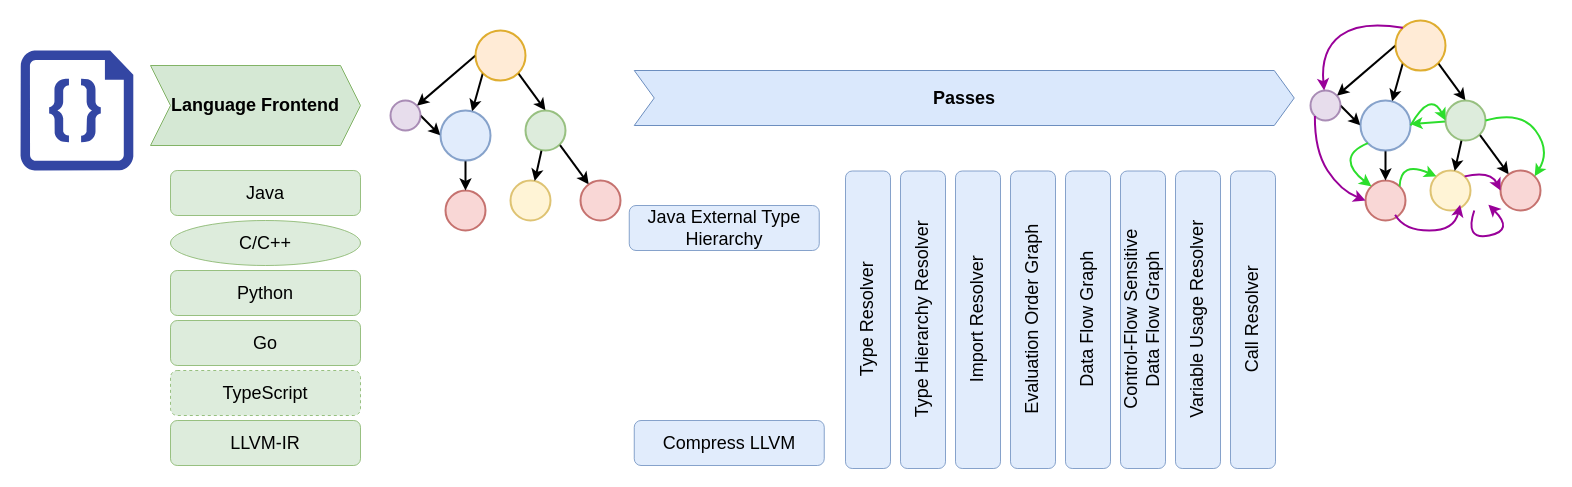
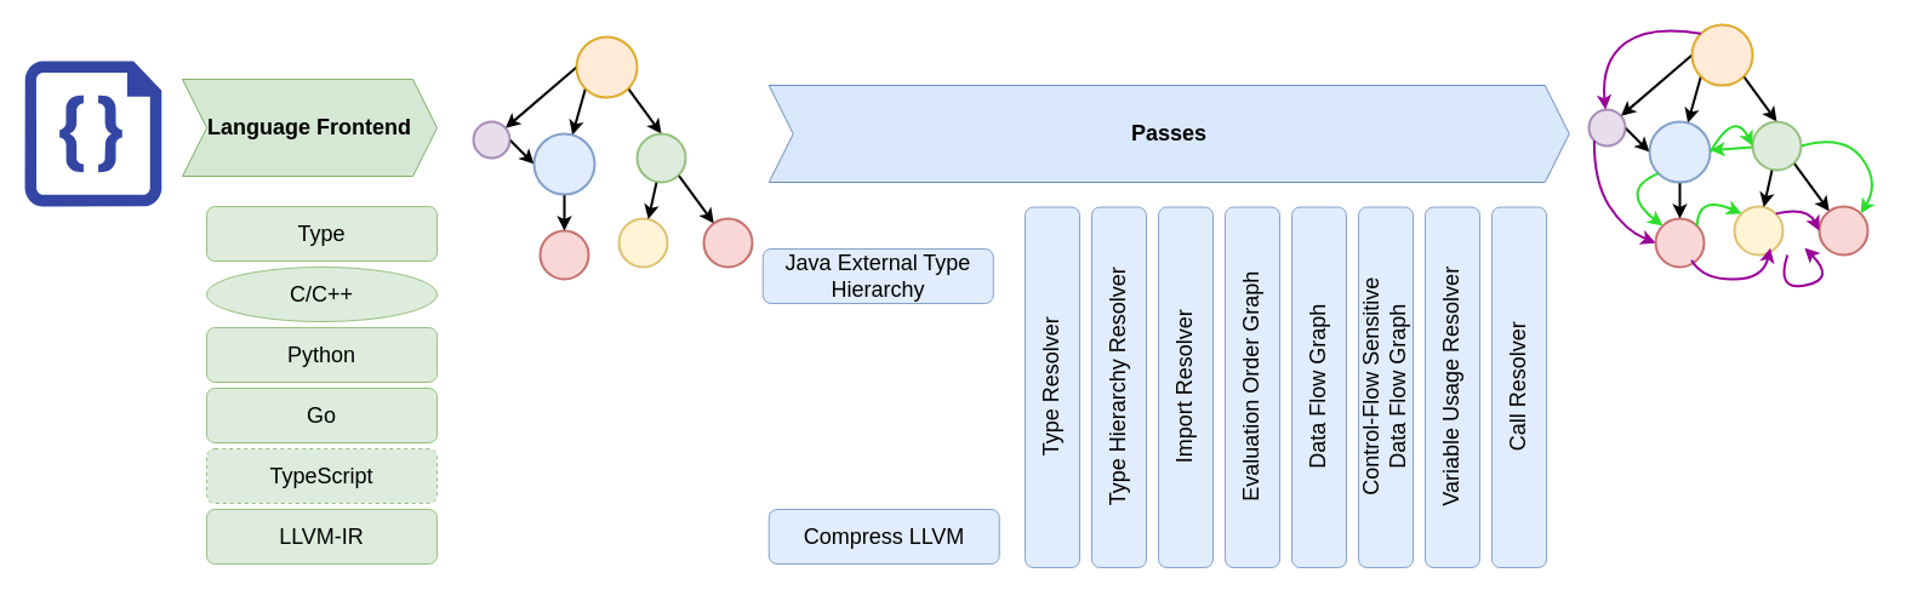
- <mxCell id="3" value="&lt;font style=&quot;font-size: 18px;&quot;&gt;&lt;b&gt;Passes&lt;/b&gt;&lt;/font&gt;" style="shape=step;perimeter=stepPerimeter;whiteSpace=wrap;html=1;fixedSize=1;fillColor=#dae8fc;strokeColor=#6c8ebf;" parent="1" vertex="1"><mxGeometry x="633.75" y="70" width="660" height="55" as="geometry" /></mxCell>
+ <mxCell id="3" value="&lt;font style=&quot;font-size: 18px;&quot;&gt;&lt;b&gt;Passes&lt;/b&gt;&lt;/font&gt;" style="shape=step;perimeter=stepPerimeter;whiteSpace=wrap;html=1;fixedSize=1;fillColor=#dae8fc;strokeColor=#6c8ebf;" parent="1" vertex="1"><mxGeometry x="633.75" y="70" width="660" height="80" as="geometry" /></mxCell>
- <mxCell id="4" value="Java" style="rounded=1;whiteSpace=wrap;html=1;fontSize=18;fillColor=#d5e8d4;strokeColor=#82b366;opacity=80;" parent="1" vertex="1"><mxGeometry x="170" y="170" width="190" height="45" as="geometry" /></mxCell>
+ <mxCell id="4" value="Type" style="rounded=1;whiteSpace=wrap;html=1;fontSize=18;fillColor=#d5e8d4;strokeColor=#82b366;opacity=80;" parent="1" vertex="1"><mxGeometry x="170" y="170" width="190" height="45" as="geometry" /></mxCell>
